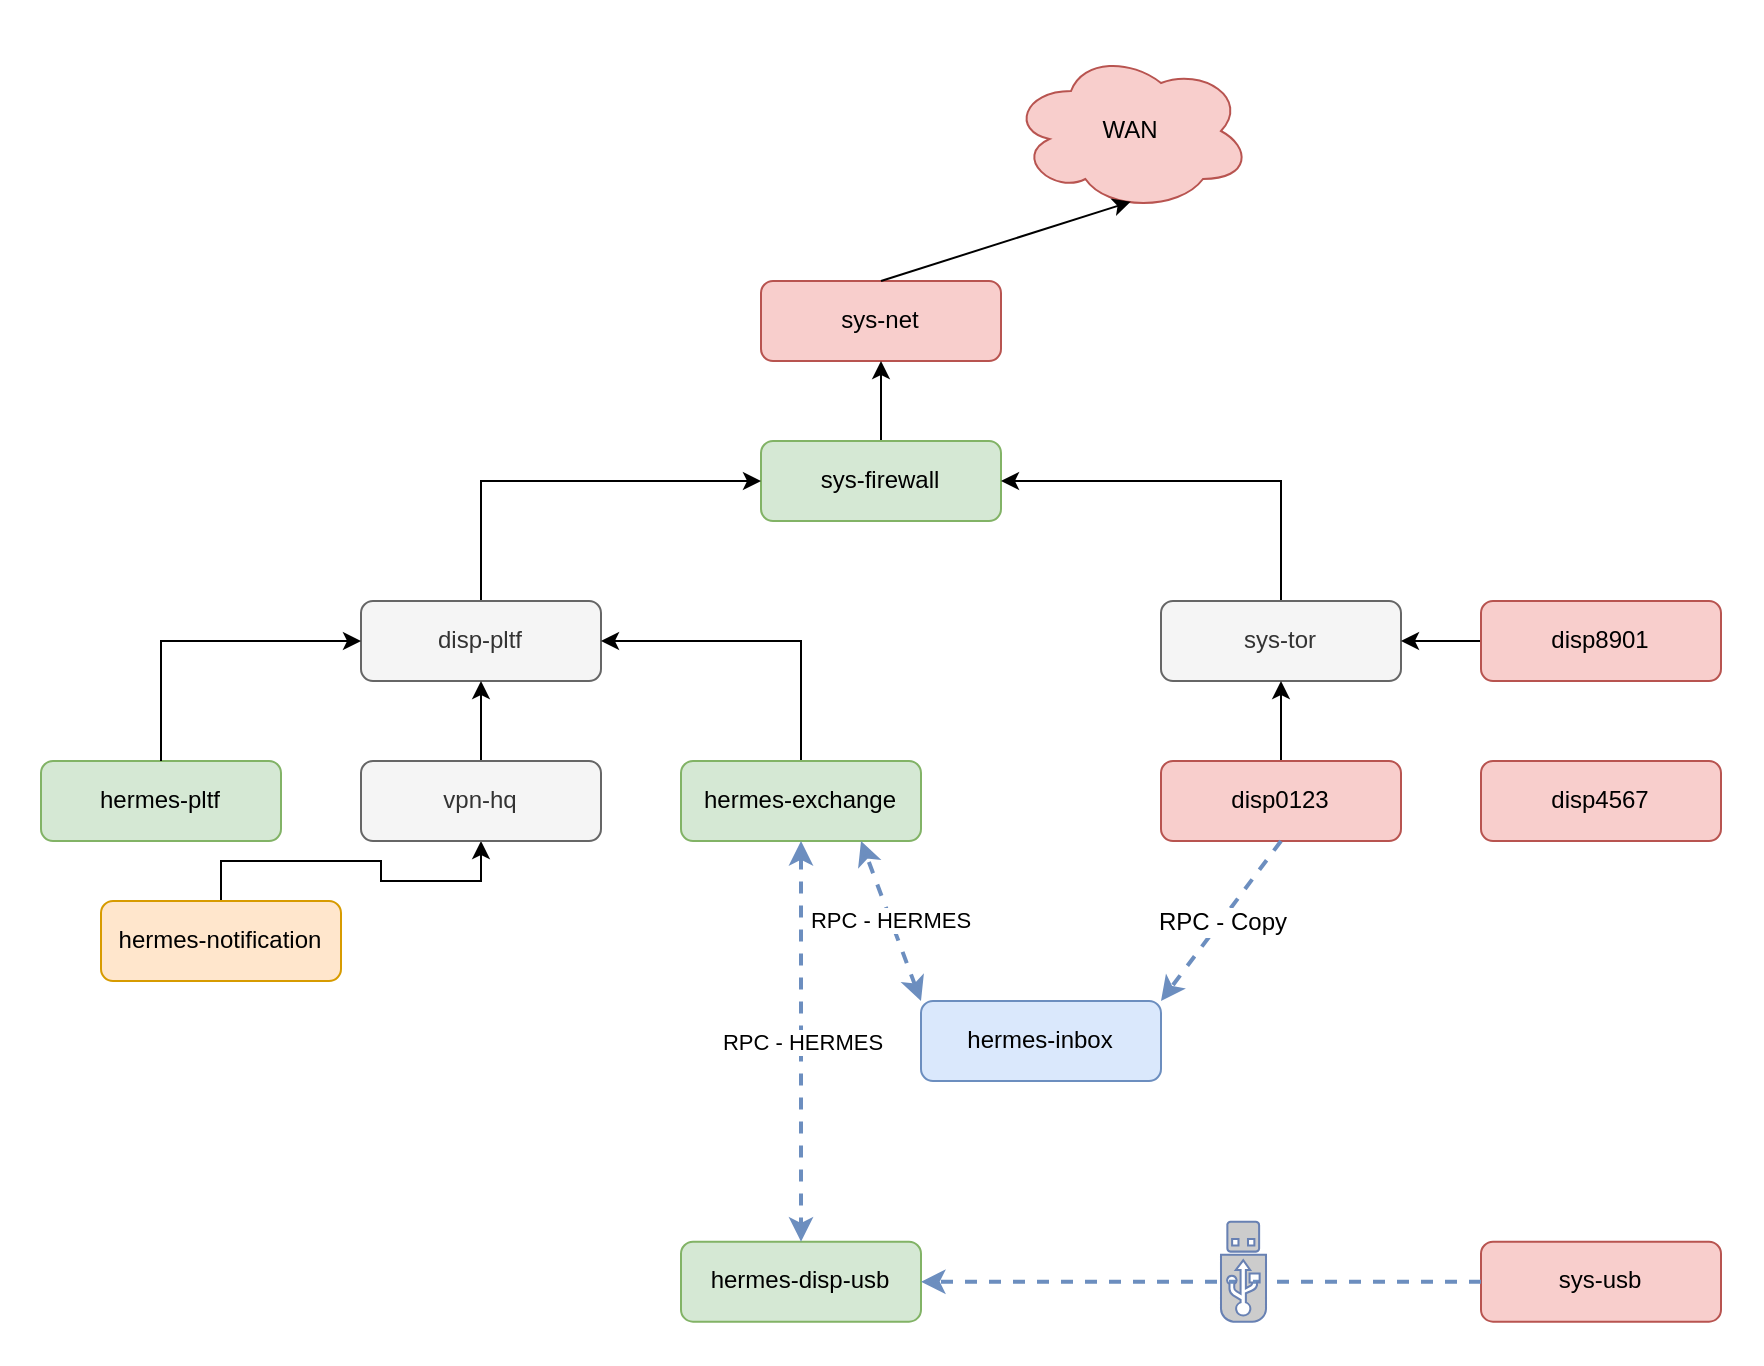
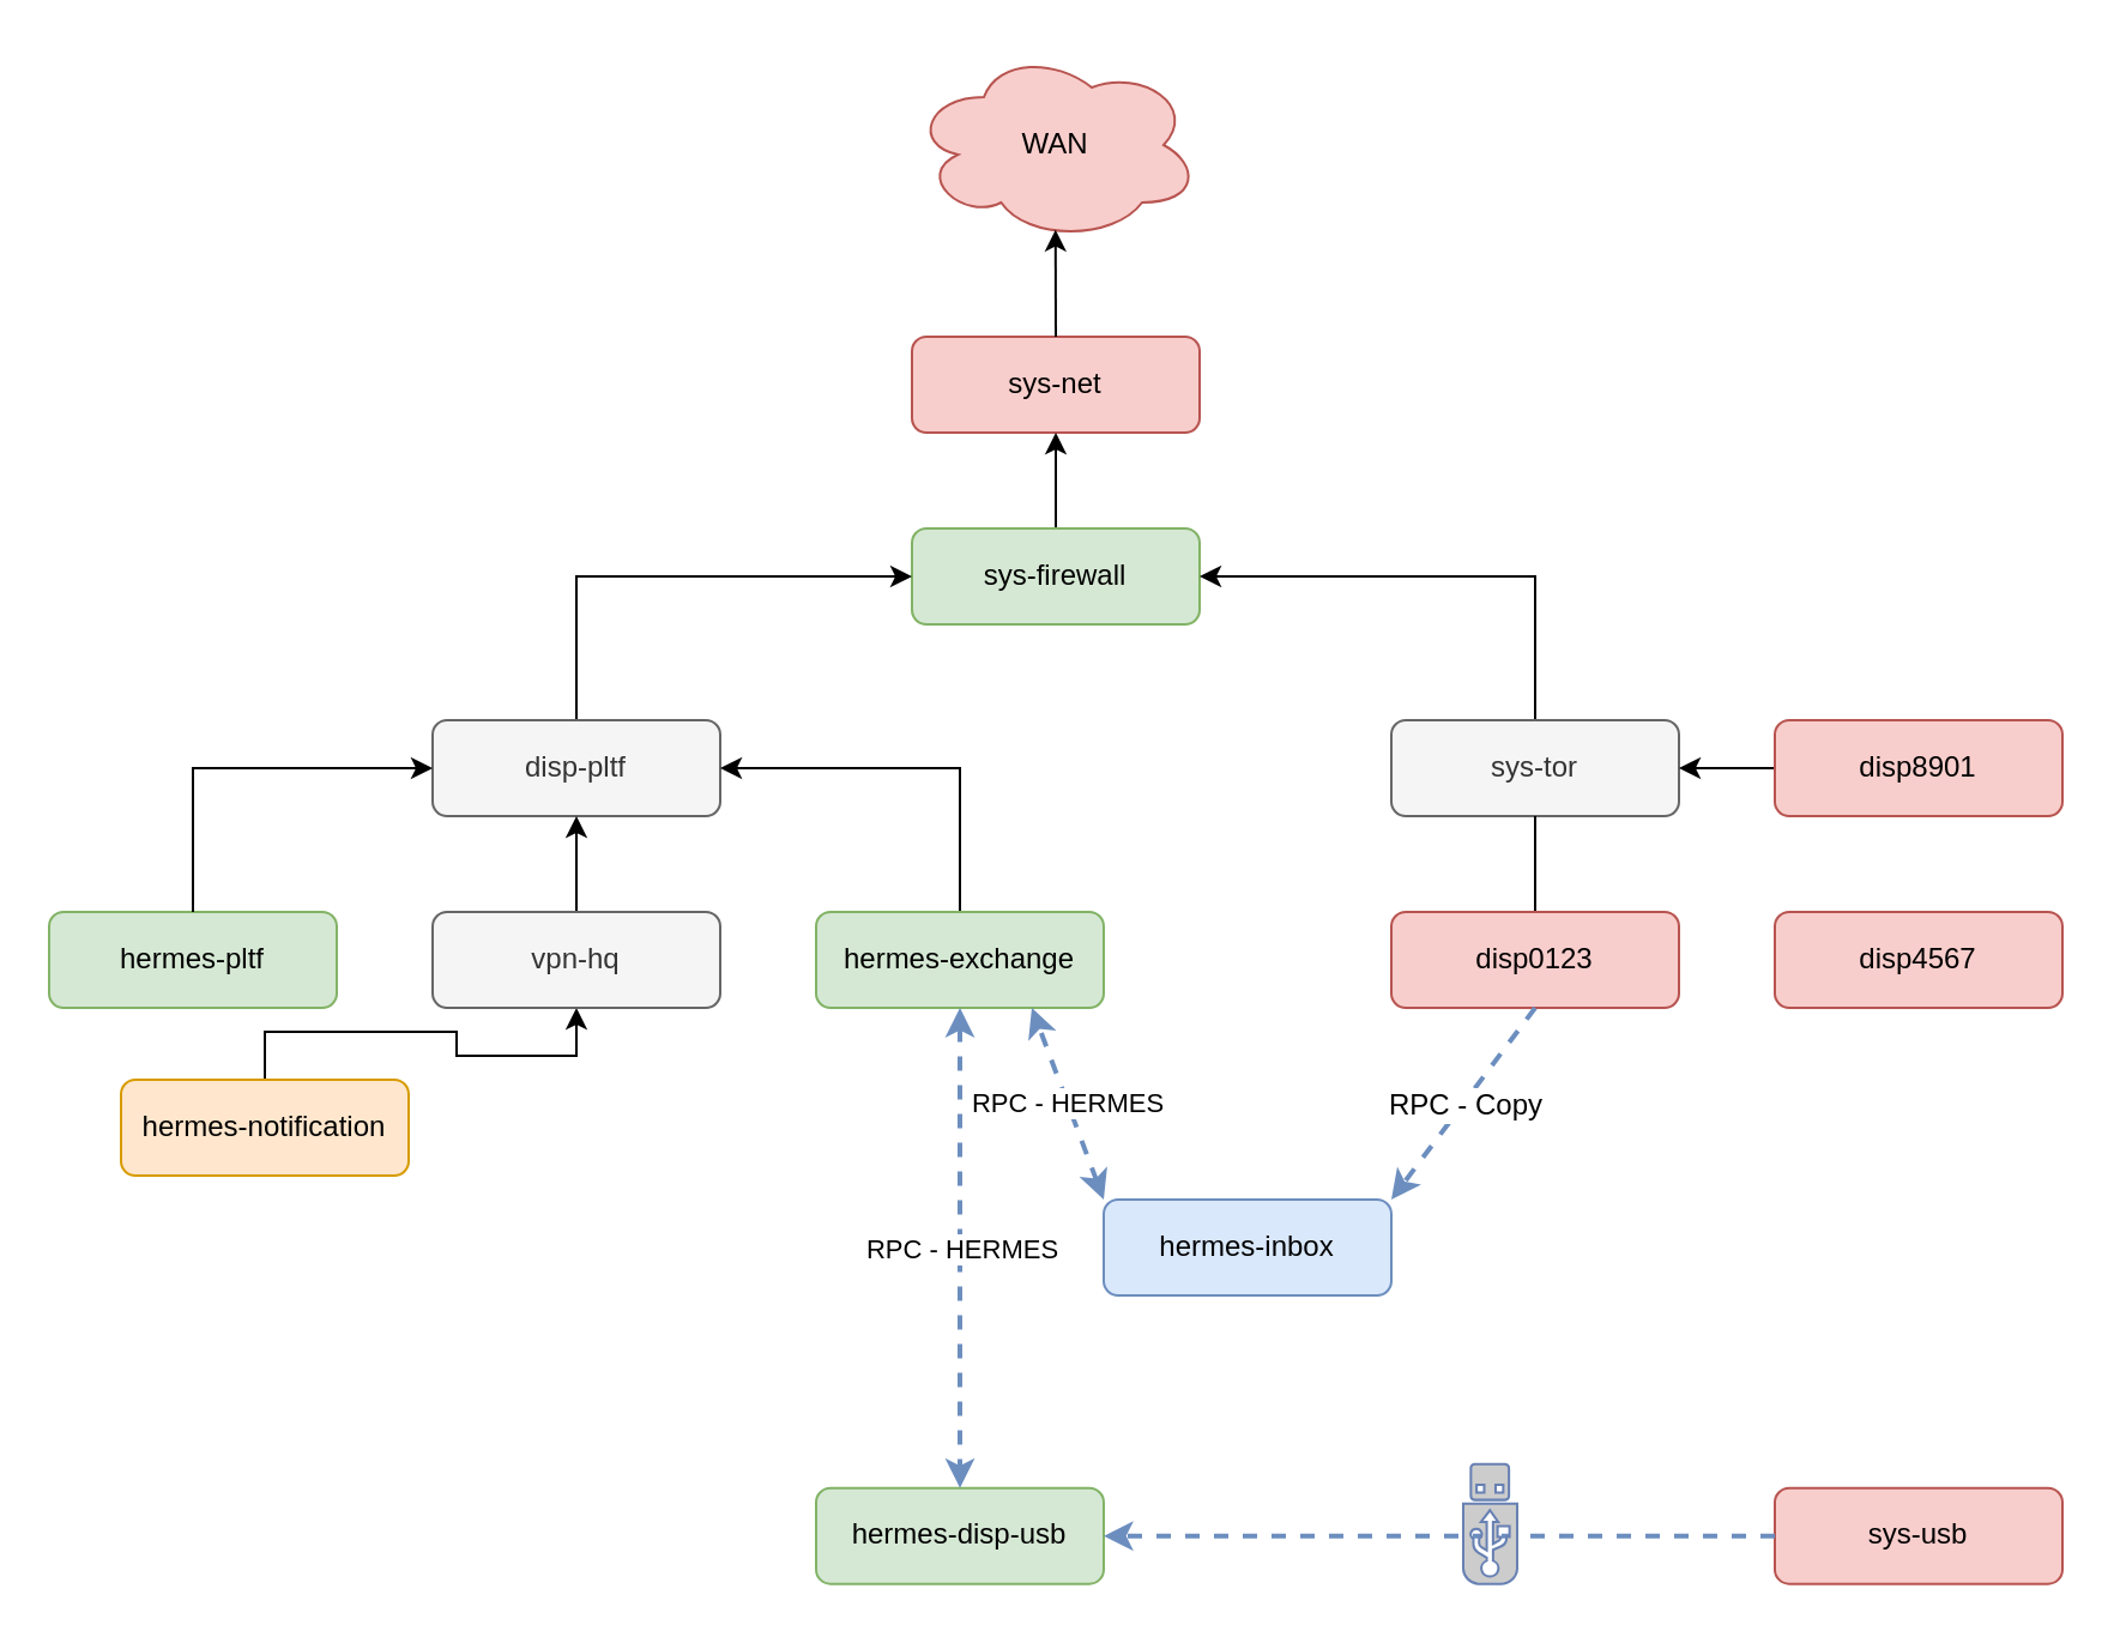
- <mxCell id="16" value="WAN" style="ellipse;shape=cloud;whiteSpace=wrap;html=1;fillColor=#f8cecc;strokeColor=#b85450;" parent="1" vertex="1"><mxGeometry x="505" y="25" width="120" height="80" as="geometry" /></mxCell>
+ <mxCell id="16" value="WAN" style="ellipse;shape=cloud;whiteSpace=wrap;html=1;fillColor=#f8cecc;strokeColor=#b85450;" parent="1" vertex="1"><mxGeometry x="380" y="20" width="120" height="80" as="geometry" /></mxCell>
- <mxCell id="14" style="edgeStyle=orthogonalEdgeStyle;rounded=0;orthogonalLoop=1;jettySize=auto;html=1;exitX=0.5;exitY=0;exitDx=0;exitDy=0;entryX=0.5;entryY=1;entryDx=0;entryDy=0;" parent="1" source="15" target="6" edge="1"><mxGeometry relative="1" as="geometry" /></mxCell>
+ <mxCell id="14" style="edgeStyle=orthogonalEdgeStyle;rounded=0;orthogonalLoop=1;jettySize=auto;html=1;exitX=0.5;exitY=0;exitDx=0;exitDy=0;entryX=0.5;entryY=1;entryDx=0;entryDy=0;endArrow=none;" parent="1" source="15" target="6" edge="1"><mxGeometry relative="1" as="geometry" /></mxCell>
